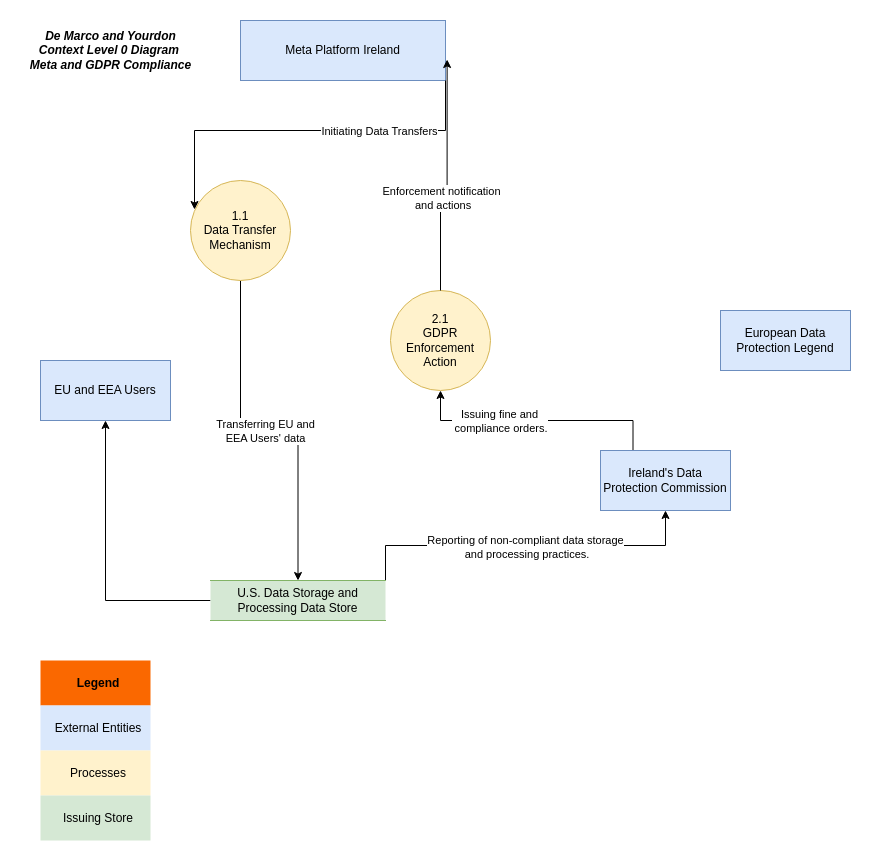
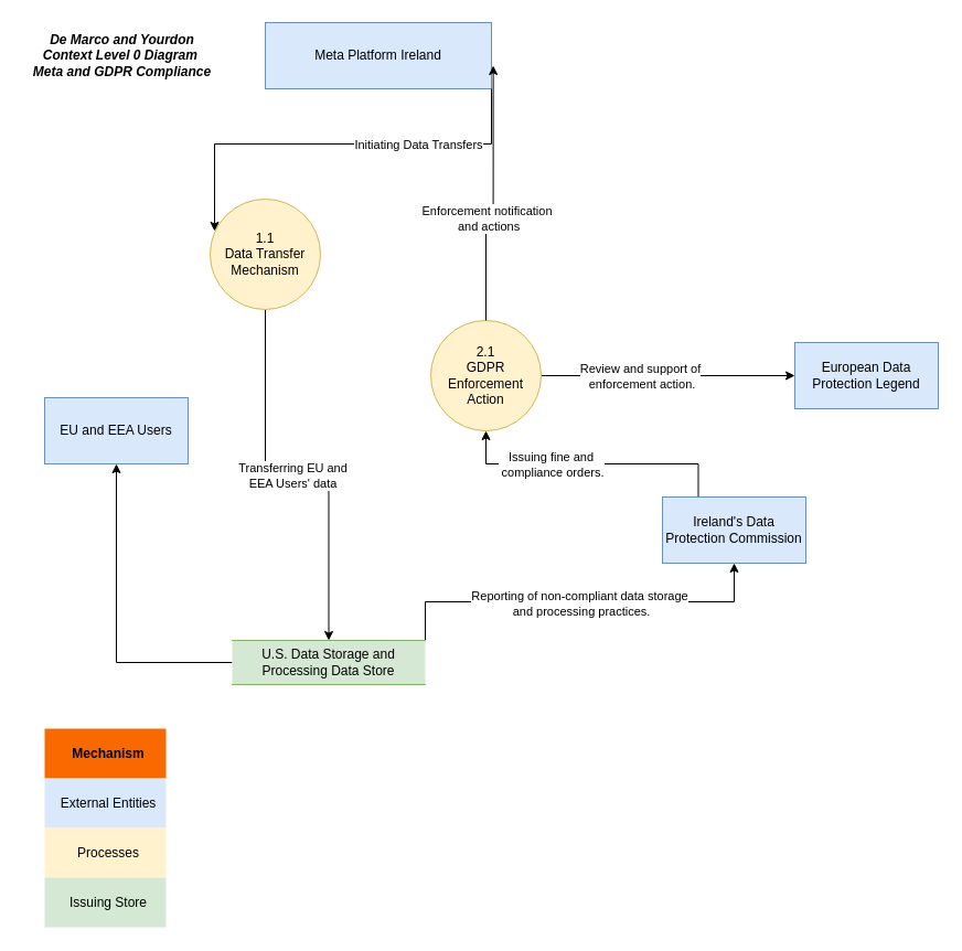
+ <mxCell id="15" style="edgeStyle=orthogonalEdgeStyle;rounded=0;orthogonalLoop=1;jettySize=auto;html=1;exitX=1;exitY=0.5;exitDx=0;exitDy=0;entryX=0;entryY=0.5;entryDx=0;entryDy=0;" edge="1" parent="1" source="17" target="7"><mxGeometry relative="1" as="geometry" /></mxCell>
+ <mxCell id="16" value="Review and support of&lt;br&gt;&amp;nbsp;enforcement action." style="edgeLabel;html=1;align=center;verticalAlign=middle;resizable=0;points=[];" vertex="1" connectable="0" parent="15"><mxGeometry x="-0.226" relative="1" as="geometry"><mxPoint as="offset" /></mxGeometry></mxCell>
- <mxCell id="25" value="&lt;b&gt;Legend&lt;/b&gt;" style="shape=partialRectangle;html=1;whiteSpace=wrap;connectable=0;overflow=hidden;top=0;left=0;bottom=0;right=0;pointerEvents=1;fontSize=12;align=center;spacingLeft=10;spacingRight=4;fillColor=#fa6800;fontColor=#000000;strokeColor=#C73500;" vertex="1" parent="24"><mxGeometry width="110" height="45" as="geometry"><mxRectangle width="110" height="45" as="alternateBounds" /></mxGeometry></mxCell>
+ <mxCell id="25" value="&lt;b&gt;Mechanism&lt;/b&gt;" style="shape=partialRectangle;html=1;whiteSpace=wrap;connectable=0;overflow=hidden;top=0;left=0;bottom=0;right=0;pointerEvents=1;fontSize=12;align=center;spacingLeft=10;spacingRight=4;fillColor=#fa6800;fontColor=#000000;strokeColor=#C73500;" vertex="1" parent="24"><mxGeometry width="110" height="45" as="geometry"><mxRectangle width="110" height="45" as="alternateBounds" /></mxGeometry></mxCell>
